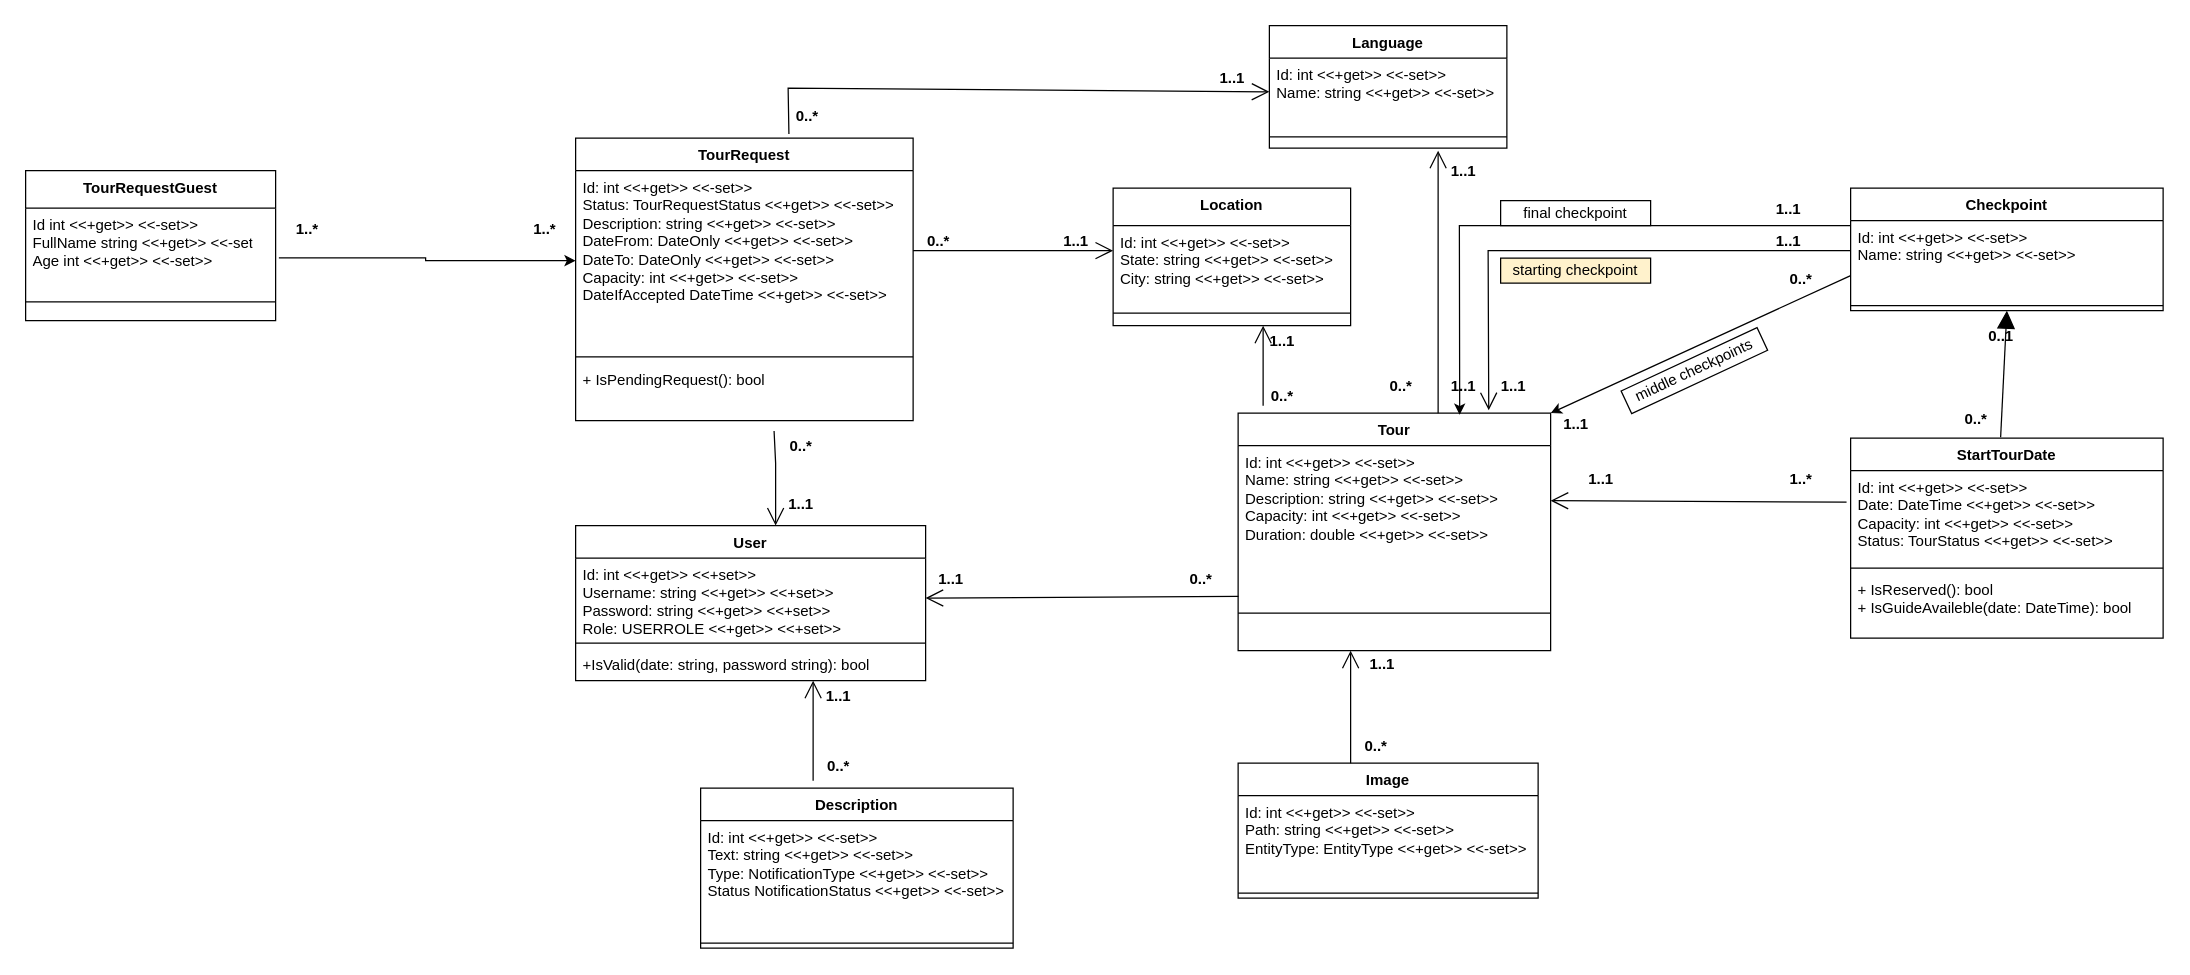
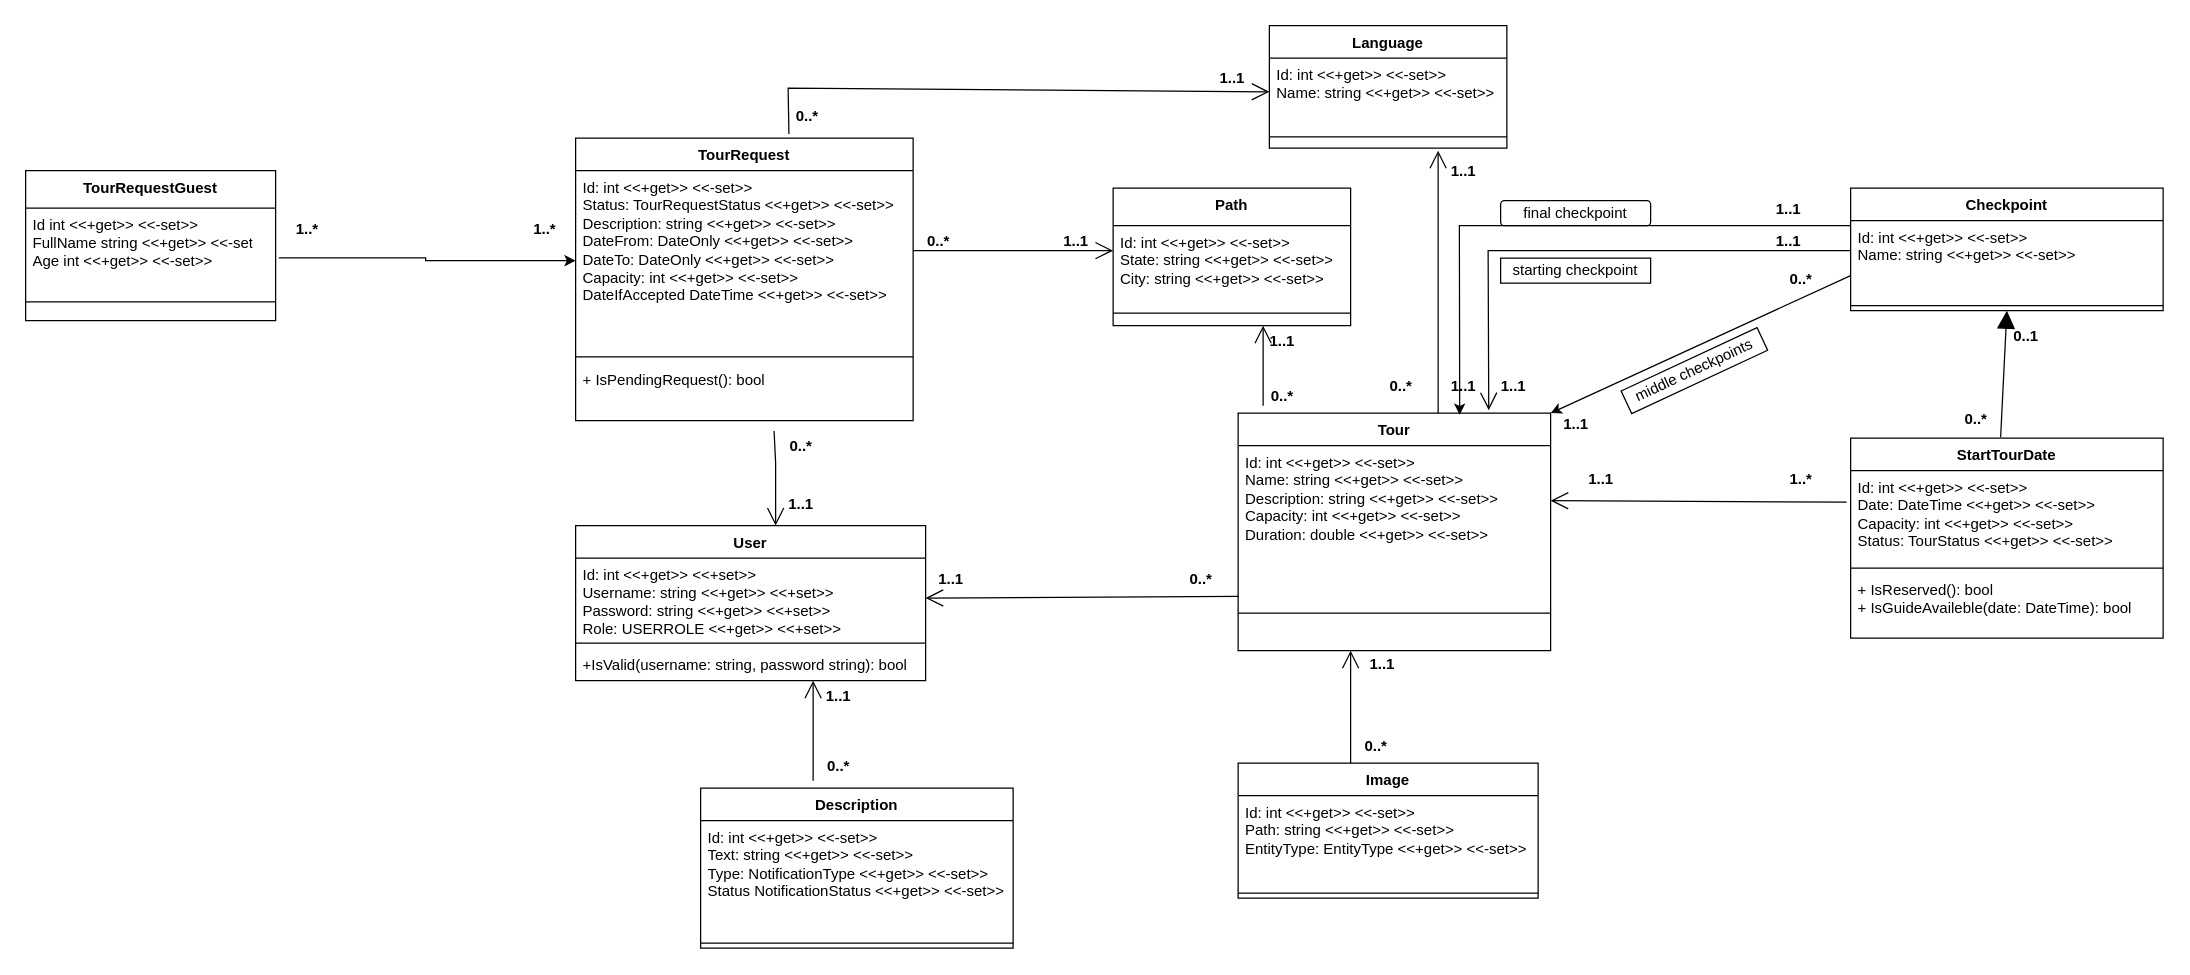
- <mxCell id="6" value="Location" style="swimlane;fontStyle=1;align=center;verticalAlign=top;childLayout=stackLayout;horizontal=1;startSize=30;horizontalStack=0;resizeParent=1;resizeParentMax=0;resizeLast=0;collapsible=1;marginBottom=0;whiteSpace=wrap;html=1;" parent="1" vertex="1"><mxGeometry x="890" y="150" width="190" height="110" as="geometry"><mxRectangle x="1070" y="330" width="90" height="30" as="alternateBounds" /></mxGeometry></mxCell>
+ <mxCell id="6" value="Path" style="swimlane;fontStyle=1;align=center;verticalAlign=top;childLayout=stackLayout;horizontal=1;startSize=30;horizontalStack=0;resizeParent=1;resizeParentMax=0;resizeLast=0;collapsible=1;marginBottom=0;whiteSpace=wrap;html=1;" parent="1" vertex="1"><mxGeometry x="890" y="150" width="190" height="110" as="geometry"><mxRectangle x="1070" y="330" width="90" height="30" as="alternateBounds" /></mxGeometry></mxCell>
- <mxCell id="77" value="final checkpoint" style="rounded=0;whiteSpace=wrap;html=1;" vertex="1" parent="1"><mxGeometry x="1200" y="160" width="120" height="20" as="geometry" /></mxCell>
+ <mxCell id="77" value="final checkpoint" style="whiteSpace=wrap;html=1;rounded=1;" vertex="1" parent="1"><mxGeometry x="1200" y="160" width="120" height="20" as="geometry" /></mxCell>
- <mxCell id="73" value="starting checkpoint" style="rounded=0;whiteSpace=wrap;html=1;fillColor=#fff2cc;" vertex="1" parent="1"><mxGeometry x="1200" y="206" width="120" height="20" as="geometry" /></mxCell>
+ <mxCell id="73" value="starting checkpoint" style="rounded=0;whiteSpace=wrap;html=1;" vertex="1" parent="1"><mxGeometry x="1200" y="206" width="120" height="20" as="geometry" /></mxCell>
- <mxCell id="59" value="0..1" style="text;align=center;fontStyle=1;verticalAlign=middle;spacingLeft=3;spacingRight=3;strokeColor=none;rotatable=0;points=[[0,0.5],[1,0.5]];portConstraint=eastwest;html=1;" parent="1" vertex="1"><mxGeometry x="1560" y="256" width="80" height="26" as="geometry" /></mxCell>
+ <mxCell id="59" value="0..1" style="text;align=center;fontStyle=1;verticalAlign=middle;spacingLeft=3;spacingRight=3;strokeColor=none;rotatable=0;points=[[0,0.5],[1,0.5]];portConstraint=eastwest;html=1;" parent="1" vertex="1"><mxGeometry x="1580" y="256" width="80" height="26" as="geometry" /></mxCell>
- <mxCell id="32" value="+IsValid(date: string, password string): bool" style="text;strokeColor=none;fillColor=none;align=left;verticalAlign=top;spacingLeft=4;spacingRight=4;overflow=hidden;rotatable=0;points=[[0,0.5],[1,0.5]];portConstraint=eastwest;whiteSpace=wrap;html=1;" parent="29" vertex="1"><mxGeometry y="98" width="280" height="26" as="geometry" /></mxCell>
+ <mxCell id="32" value="+IsValid(username: string, password string): bool" style="text;strokeColor=none;fillColor=none;align=left;verticalAlign=top;spacingLeft=4;spacingRight=4;overflow=hidden;rotatable=0;points=[[0,0.5],[1,0.5]];portConstraint=eastwest;whiteSpace=wrap;html=1;" parent="29" vertex="1"><mxGeometry y="98" width="280" height="26" as="geometry" /></mxCell>
